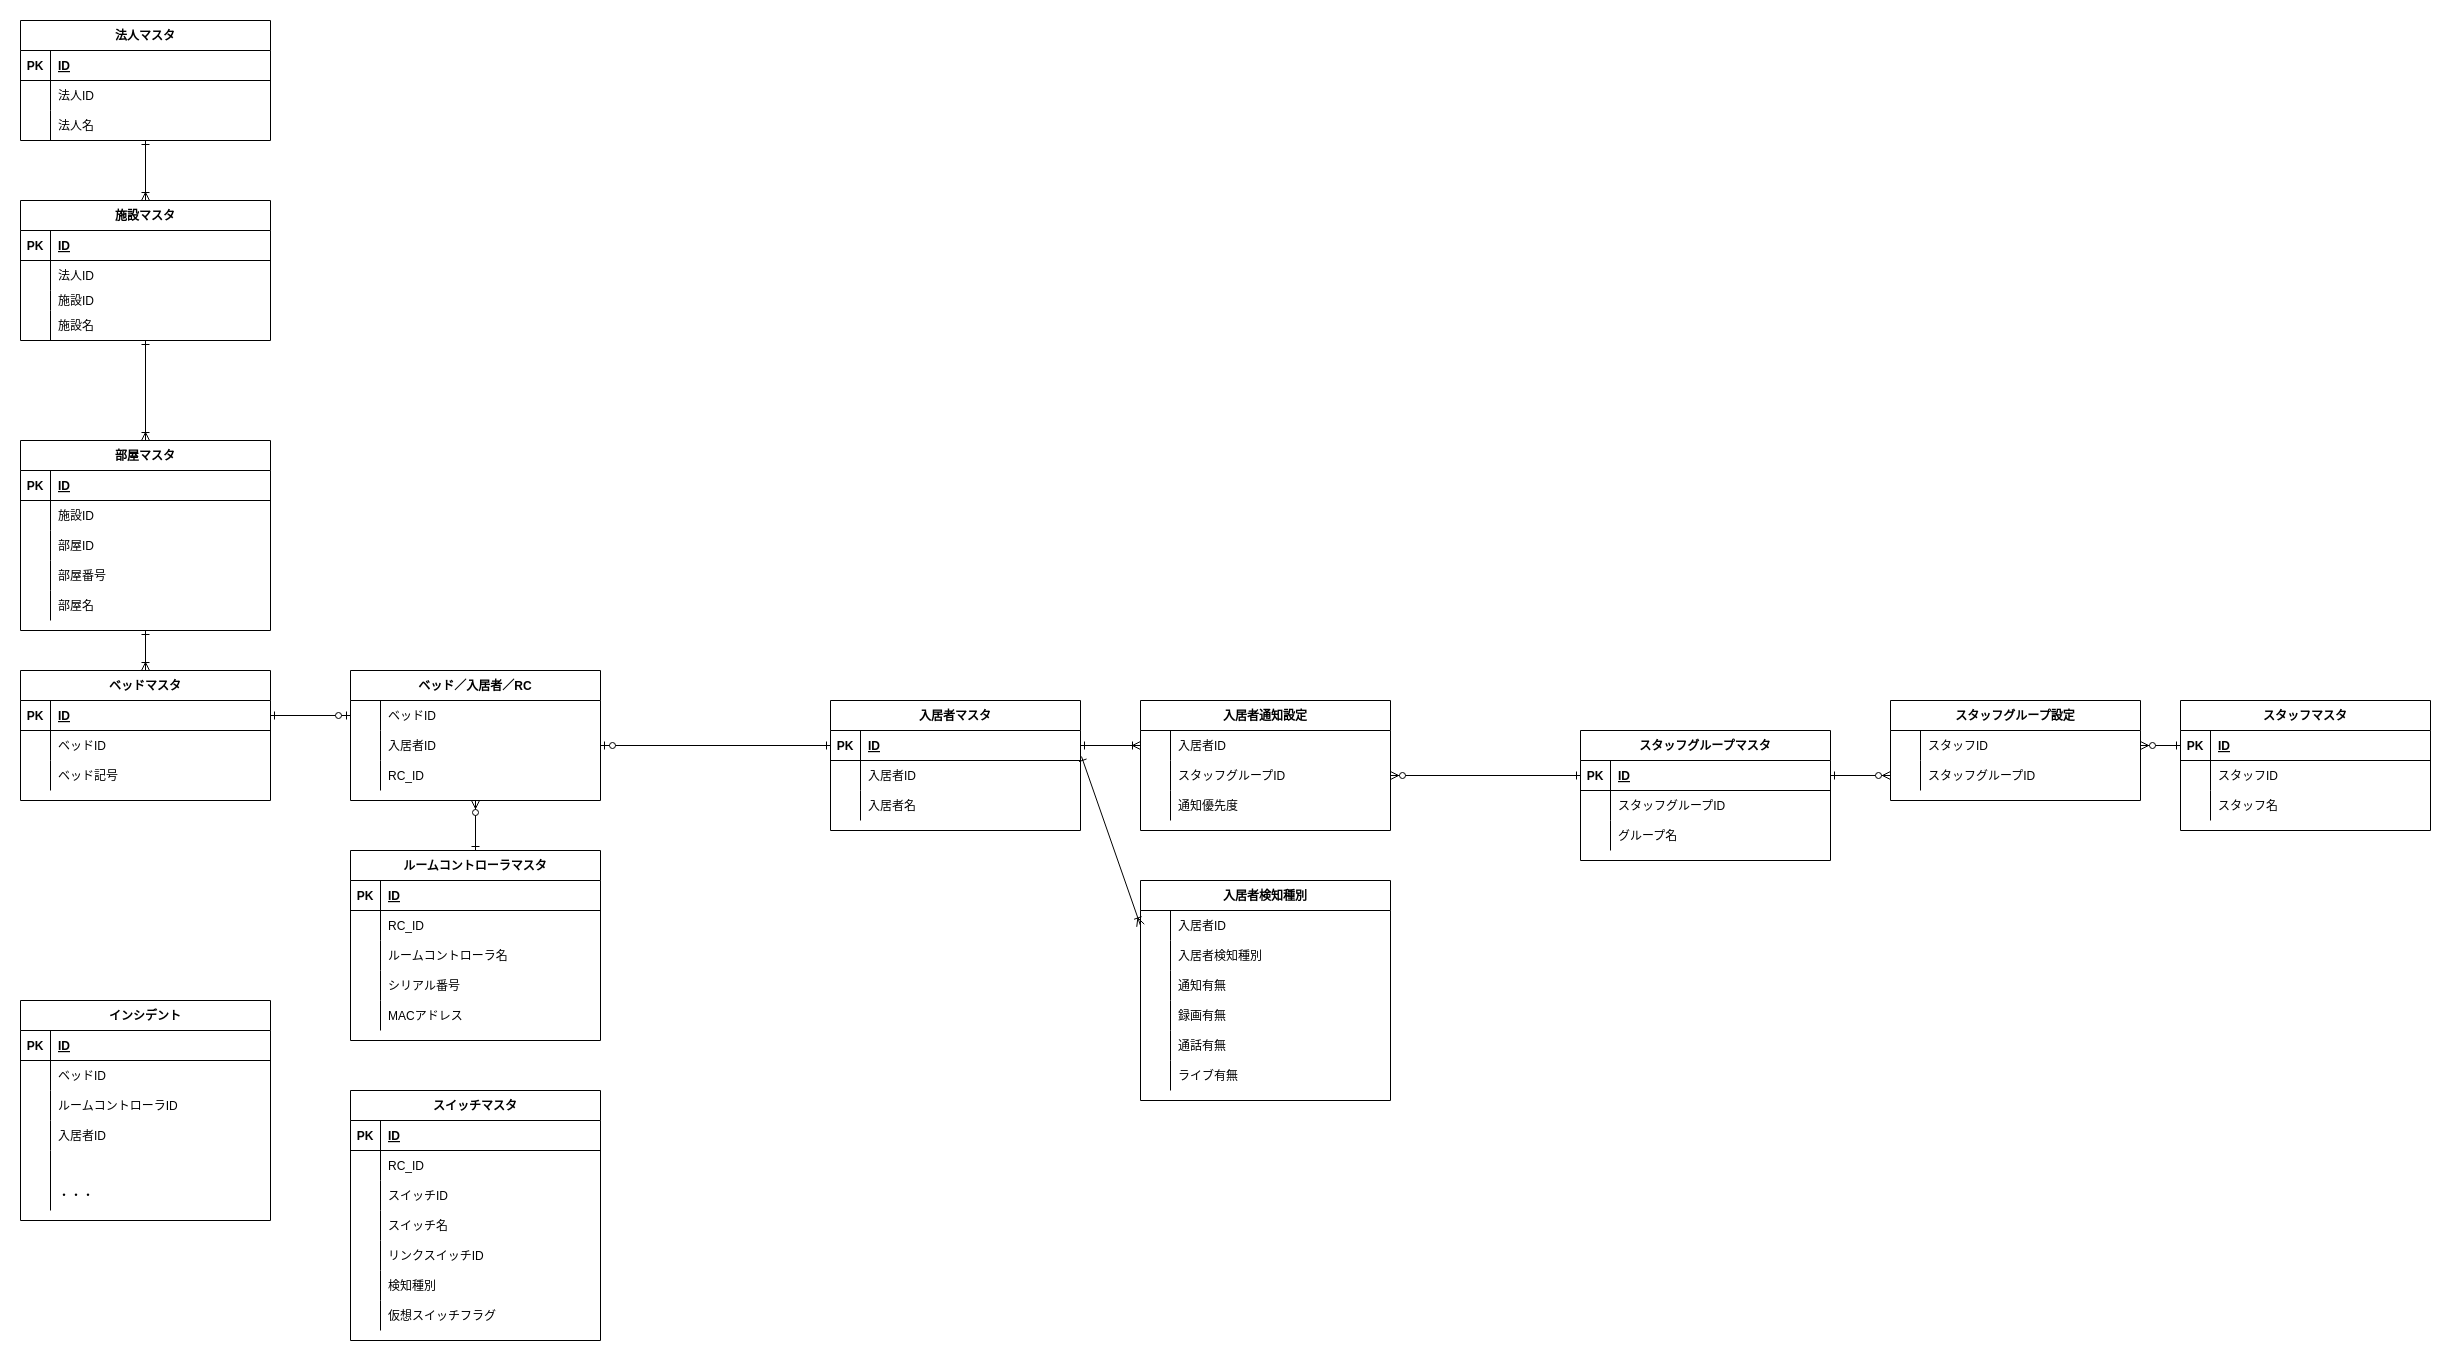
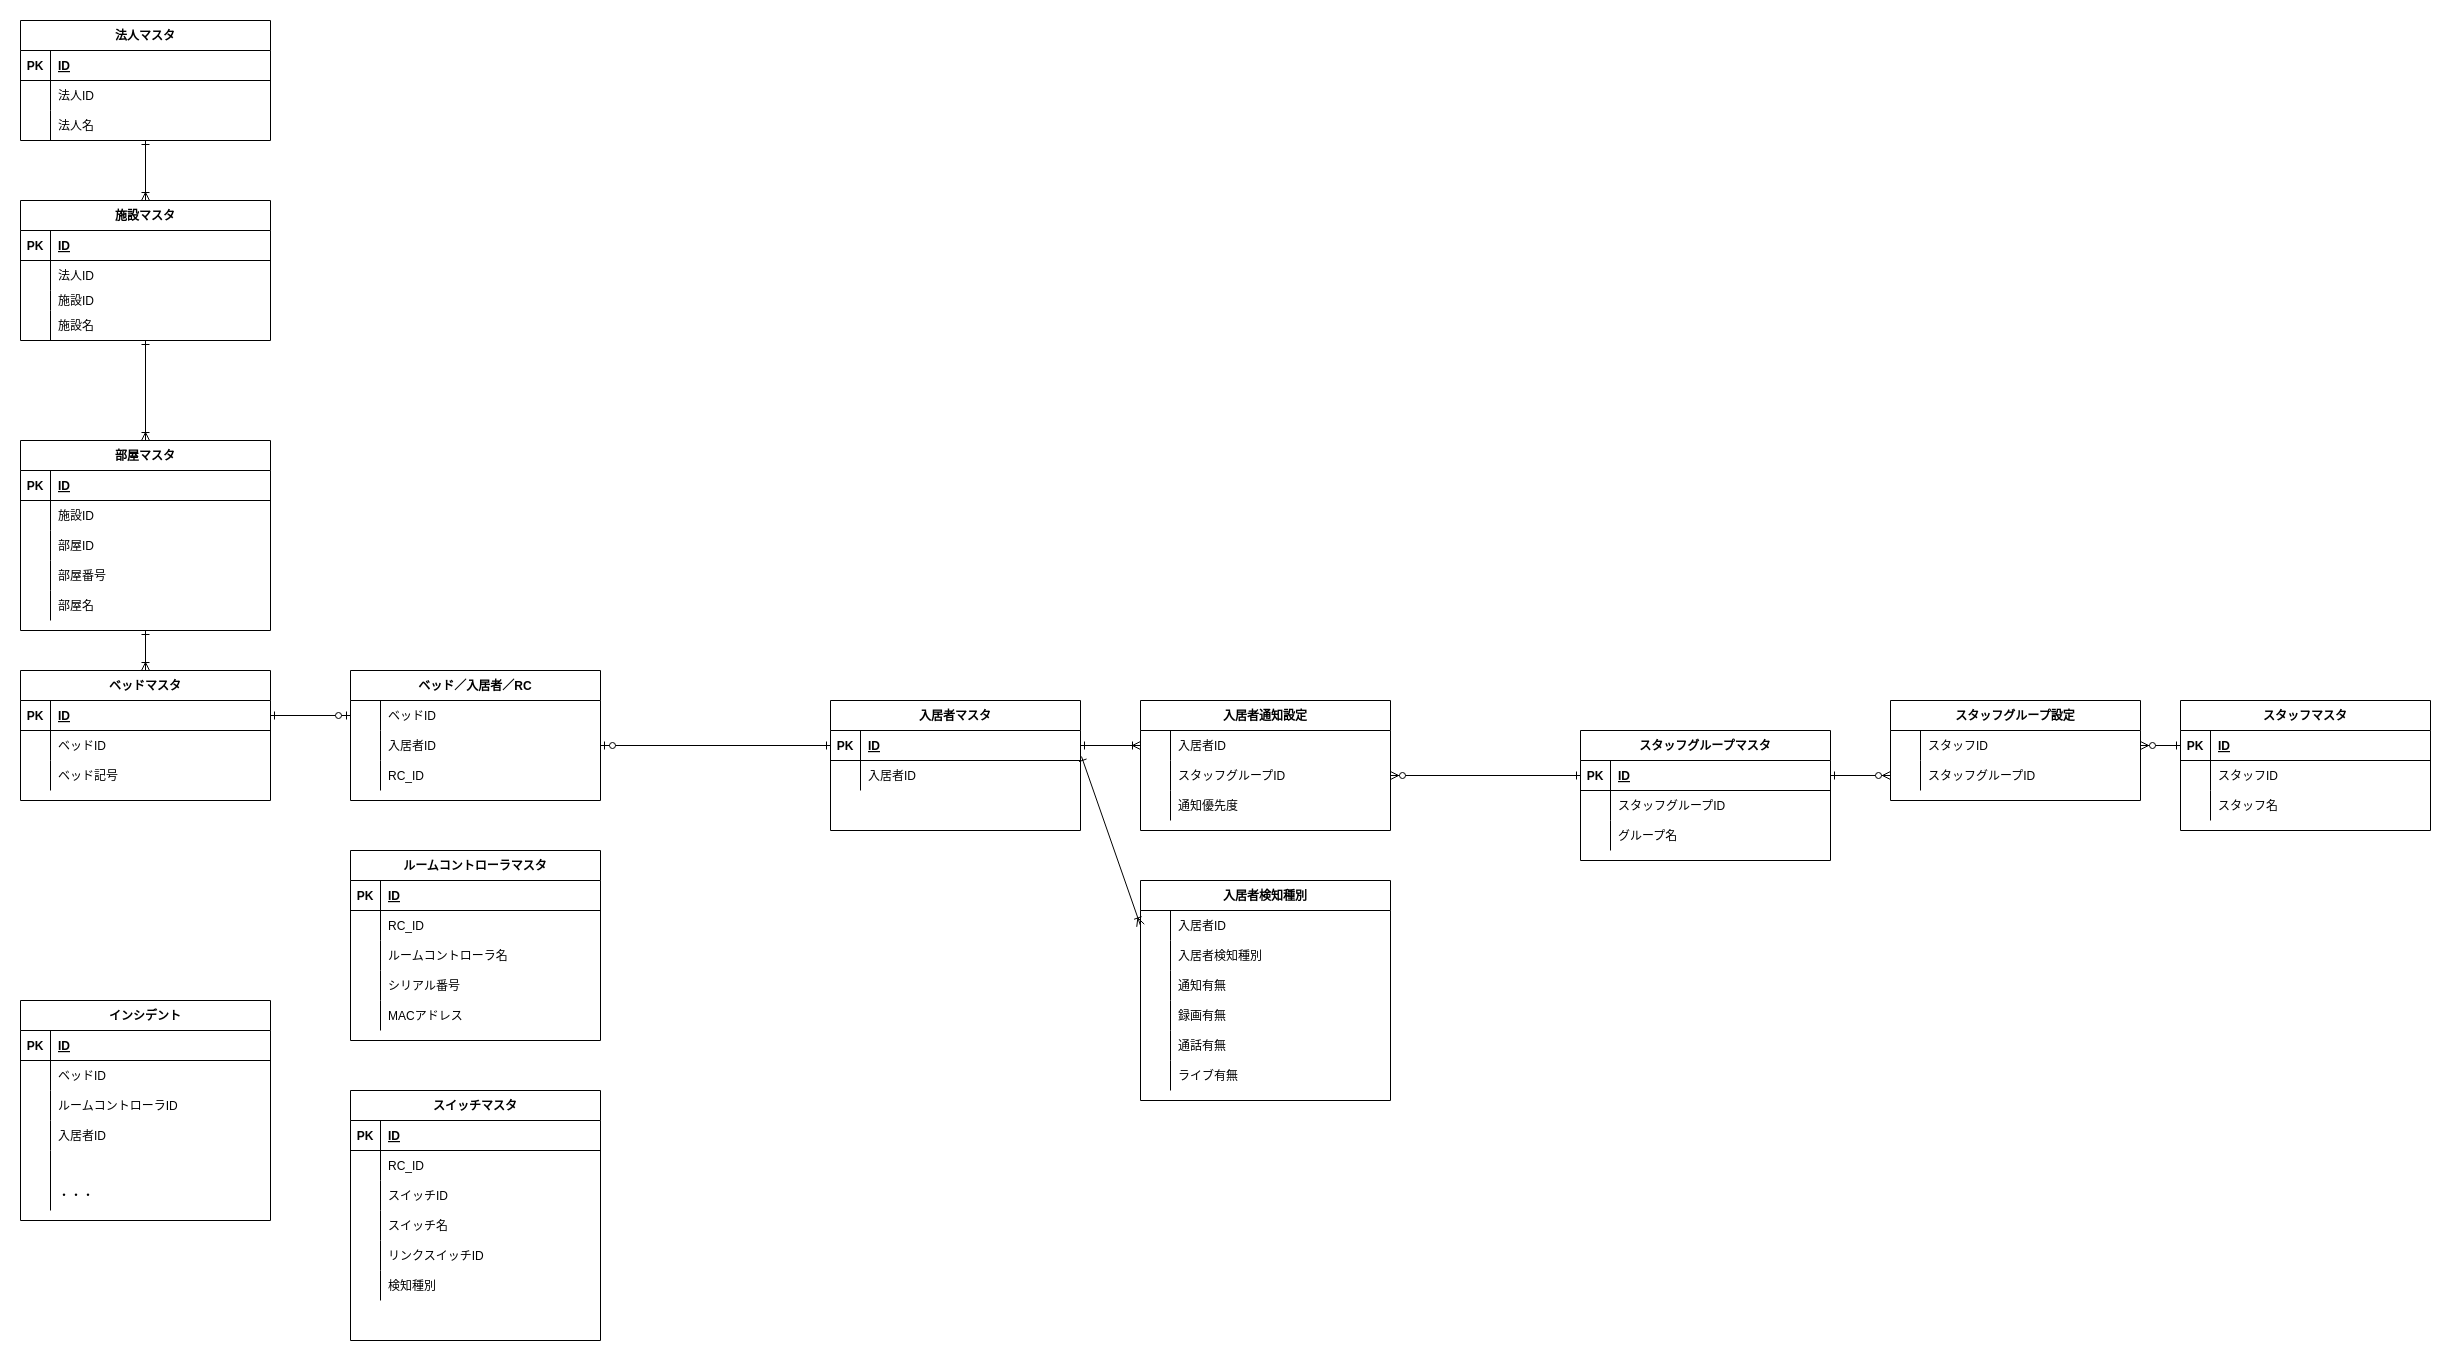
- <mxCell id="72" value="入居者名" style="shape=partialRectangle;overflow=hidden;connectable=0;fillColor=none;top=0;left=0;bottom=0;right=0;align=left;spacingLeft=6;" parent="70" vertex="1"><mxGeometry x="30" width="220" height="30" as="geometry" /></mxCell>
- <mxCell id="3" value="" style="endArrow=ERone;html=1;entryX=0.5;entryY=0;entryDx=0;entryDy=0;exitX=0.5;exitY=1;exitDx=0;exitDy=0;startArrow=ERzeroToMany;startFill=1;endFill=0;" parent="1" source="18" target="138" edge="1"><mxGeometry width="50" height="50" relative="1" as="geometry"><mxPoint x="1250" y="610" as="sourcePoint" /><mxPoint x="1250" y="540" as="targetPoint" /><Array as="points" /></mxGeometry></mxCell>
- <mxCell id="193" value="仮想スイッチフラグ" style="shape=partialRectangle;overflow=hidden;connectable=0;fillColor=none;top=0;left=0;bottom=0;right=0;align=left;spacingLeft=6;" vertex="1" parent="191"><mxGeometry x="30" width="220" height="30" as="geometry" /></mxCell>
